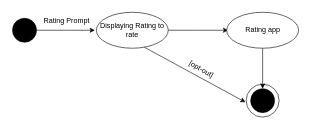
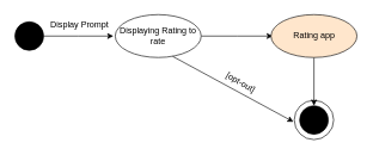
- <mxCell id="9" value="Rating Prompt" style="text;html=1;align=center;verticalAlign=middle;resizable=0;points=[];autosize=1;strokeColor=none;fillColor=none;" vertex="1" parent="1"><mxGeometry x="60" y="20" width="100" height="30" as="geometry" /></mxCell>
+ <mxCell id="9" value="Display Prompt" style="text;html=1;align=center;verticalAlign=middle;resizable=0;points=[];autosize=1;strokeColor=none;fillColor=none;" vertex="1" parent="1"><mxGeometry x="60" y="20" width="100" height="30" as="geometry" /></mxCell>
- <mxCell id="11" value="Rating app" style="ellipse;whiteSpace=wrap;html=1;" vertex="1" parent="1"><mxGeometry x="377.5" y="20" width="120" height="60" as="geometry" /></mxCell>
+ <mxCell id="11" value="Rating app" style="ellipse;whiteSpace=wrap;html=1;fillColor=#ffe6cc;" vertex="1" parent="1"><mxGeometry x="377.5" y="20" width="120" height="60" as="geometry" /></mxCell>
